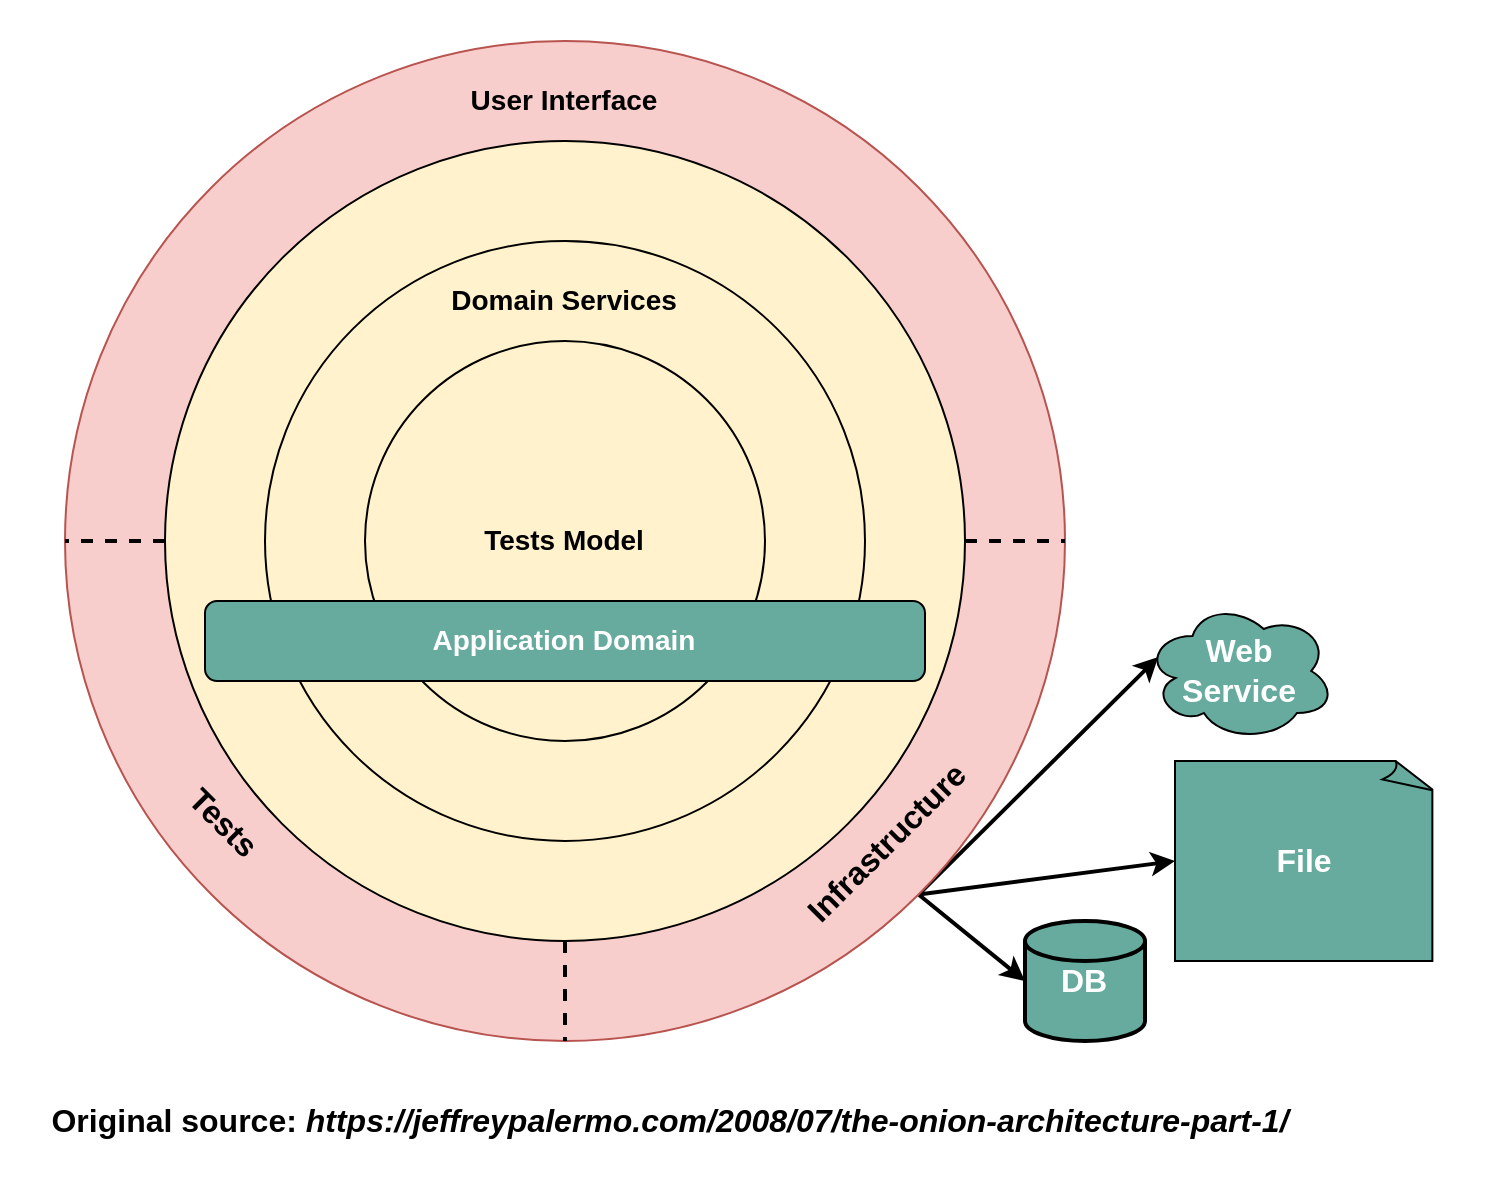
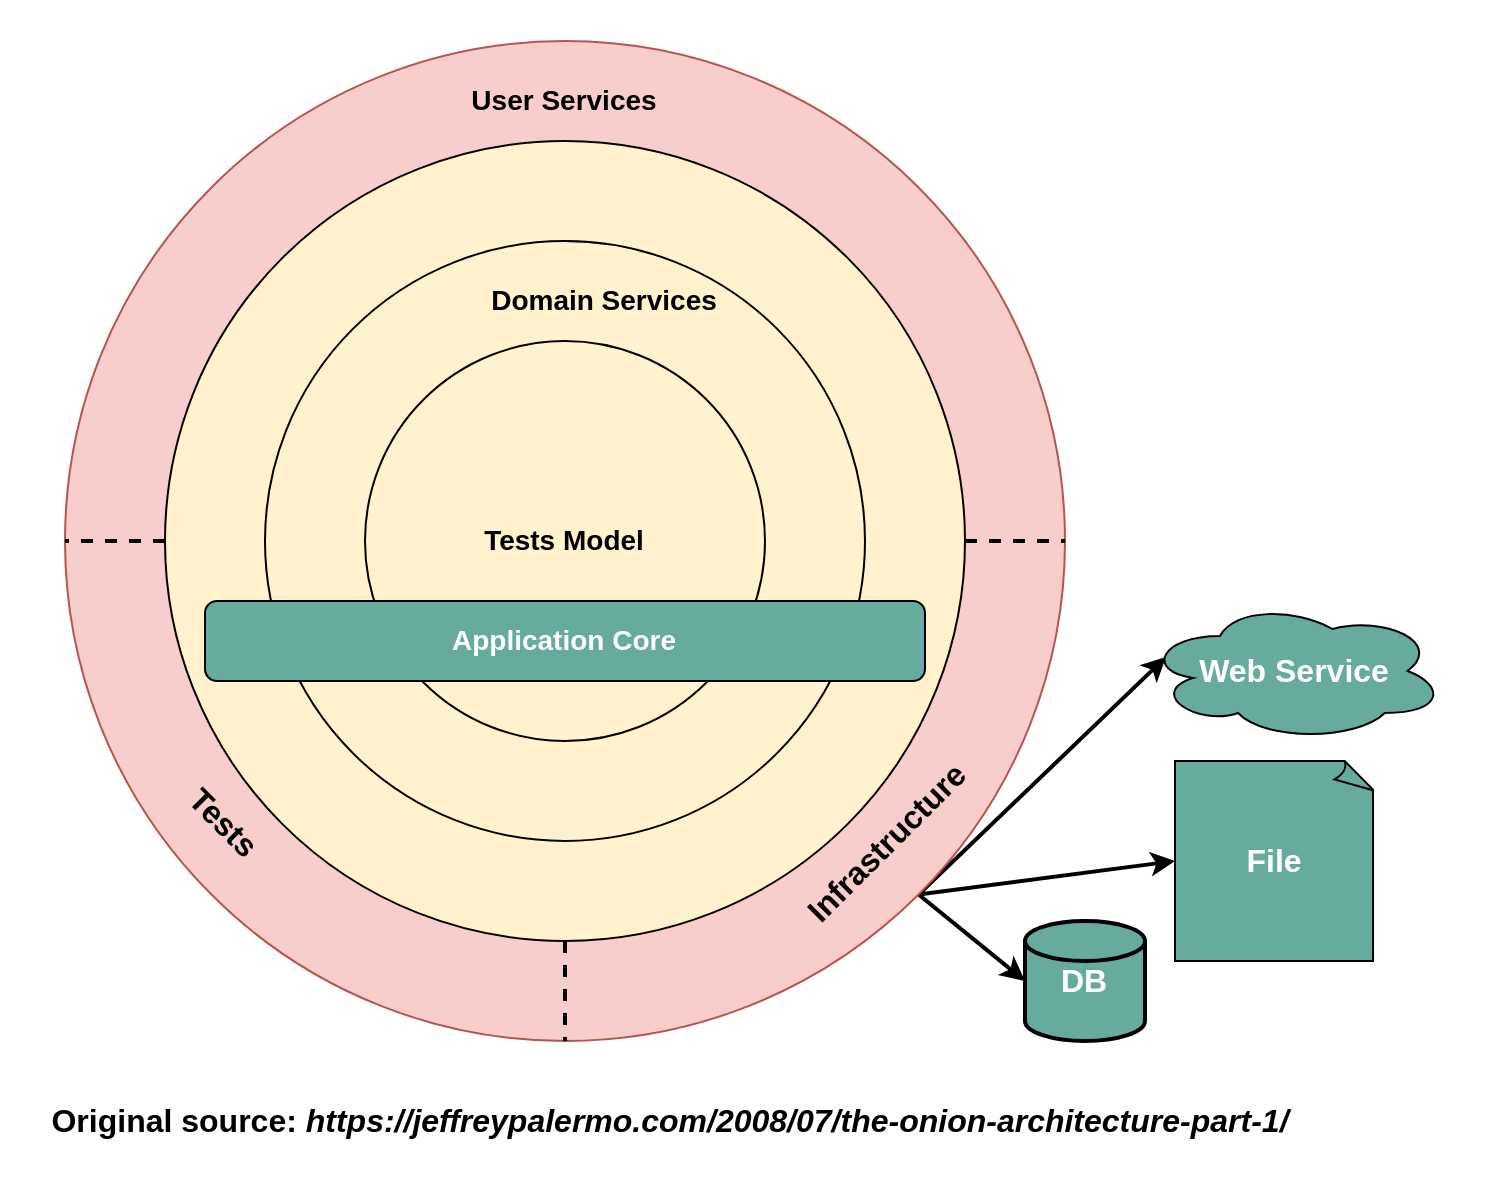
- <mxCell id="11" value="User Interface" style="text;html=1;strokeColor=none;fillColor=none;align=center;verticalAlign=middle;whiteSpace=wrap;rounded=0;fontStyle=1;fontSize=14;" parent="1" vertex="1"><mxGeometry x="222" y="40" width="120" height="20" as="geometry" /></mxCell>
+ <mxCell id="11" value="User Services" style="text;html=1;strokeColor=none;fillColor=none;align=center;verticalAlign=middle;whiteSpace=wrap;rounded=0;fontStyle=1;fontSize=14;" parent="1" vertex="1"><mxGeometry x="222" y="40" width="120" height="20" as="geometry" /></mxCell>
- <mxCell id="15" value="Domain Services" style="text;html=1;strokeColor=none;fillColor=none;align=center;verticalAlign=middle;whiteSpace=wrap;rounded=0;fontStyle=1;fontSize=14;" parent="1" vertex="1"><mxGeometry x="202" y="140" width="160" height="20" as="geometry" /></mxCell>
+ <mxCell id="15" value="Domain Services" style="text;html=1;strokeColor=none;fillColor=none;align=center;verticalAlign=middle;whiteSpace=wrap;rounded=0;fontStyle=1;fontSize=14;" parent="1" vertex="1"><mxGeometry x="222" y="140" width="160" height="20" as="geometry" /></mxCell>
- <mxCell id="16" value="Application Domain" style="rounded=1;whiteSpace=wrap;html=1;fillColor=#67AB9F;fontSize=14;fontStyle=1;fontColor=#FFFFFF;" parent="1" vertex="1"><mxGeometry x="102" y="300" width="360" height="40" as="geometry" /></mxCell>
+ <mxCell id="16" value="Application Core" style="rounded=1;whiteSpace=wrap;html=1;fillColor=#67AB9F;fontSize=14;fontStyle=1;fontColor=#FFFFFF;" parent="1" vertex="1"><mxGeometry x="102" y="300" width="360" height="40" as="geometry" /></mxCell>
- <mxCell id="20" value="Web Service" style="ellipse;shape=cloud;whiteSpace=wrap;html=1;align=center;fillColor=#67AB9F;fontSize=16;fontColor=#FFFFFF;fontStyle=1" parent="1" vertex="1"><mxGeometry x="572" y="300" width="95" height="70" as="geometry" /></mxCell>
+ <mxCell id="20" value="Web Service" style="ellipse;shape=cloud;whiteSpace=wrap;html=1;align=center;fillColor=#67AB9F;fontSize=16;fontColor=#FFFFFF;fontStyle=1" parent="1" vertex="1"><mxGeometry x="572" y="300" width="150" height="70" as="geometry" /></mxCell>
- <mxCell id="19" value="File" style="whiteSpace=wrap;html=1;shape=mxgraph.basic.document;fillColor=#67AB9F;fontSize=16;fontColor=#FFFFFF;fontStyle=1" parent="1" vertex="1"><mxGeometry x="587" y="380" width="130" height="100" as="geometry" /></mxCell>
+ <mxCell id="19" value="File" style="whiteSpace=wrap;html=1;shape=mxgraph.basic.document;fillColor=#67AB9F;fontSize=16;fontColor=#FFFFFF;fontStyle=1" parent="1" vertex="1"><mxGeometry x="587" y="380" width="100" height="100" as="geometry" /></mxCell>
